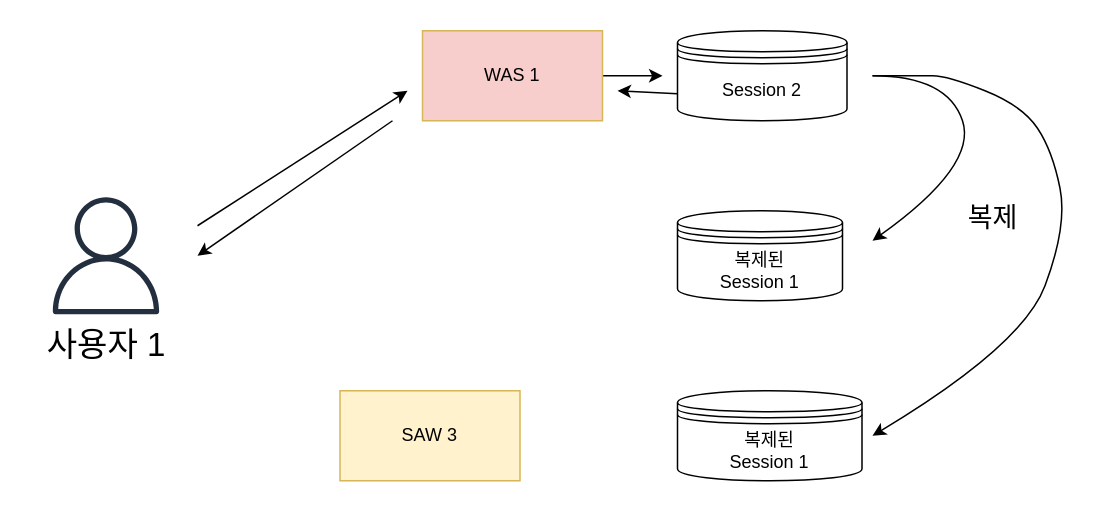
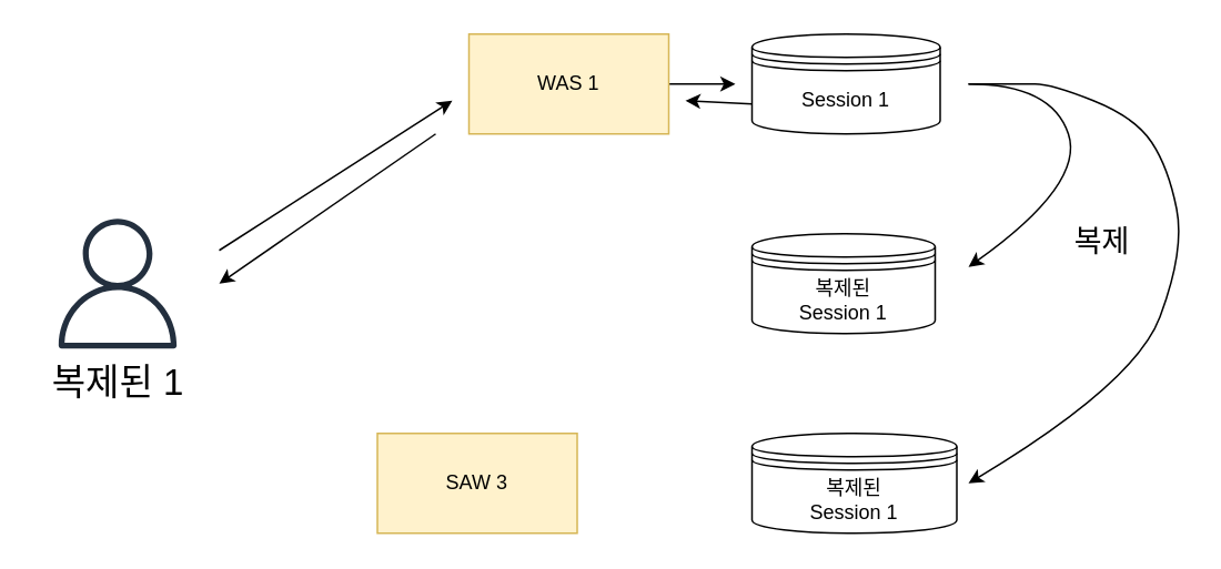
- <mxCell id="4" value="WAS 1" style="rounded=0;whiteSpace=wrap;html=1;fillColor=#f8cecc;strokeColor=#d6b656;" vertex="1" parent="1"><mxGeometry x="281" y="20" width="120" height="60" as="geometry" /></mxCell>
+ <mxCell id="4" value="WAS 1" style="rounded=0;whiteSpace=wrap;html=1;fillColor=#fff2cc;strokeColor=#d6b656;" vertex="1" parent="1"><mxGeometry x="281" y="20" width="120" height="60" as="geometry" /></mxCell>
- <mxCell id="5" value="Session 2" style="shape=datastore;whiteSpace=wrap;html=1;" vertex="1" parent="1"><mxGeometry x="451" y="20" width="113" height="60" as="geometry" /></mxCell>
+ <mxCell id="5" value="Session 1" style="shape=datastore;whiteSpace=wrap;html=1;" vertex="1" parent="1"><mxGeometry x="451" y="20" width="113" height="60" as="geometry" /></mxCell>
- <mxCell id="9" value="&lt;font style=&quot;font-size: 22px&quot;&gt;사용자 1&lt;/font&gt;" style="text;html=1;align=center;verticalAlign=middle;resizable=0;points=[];autosize=1;" vertex="1" parent="1"><mxGeometry x="20" y="220" width="100" height="20" as="geometry" /></mxCell>
+ <mxCell id="9" value="&lt;font style=&quot;font-size: 22px&quot;&gt;복제된 1&lt;/font&gt;" style="text;html=1;align=center;verticalAlign=middle;resizable=0;points=[];autosize=1;" vertex="1" parent="1"><mxGeometry x="20" y="220" width="100" height="20" as="geometry" /></mxCell>
